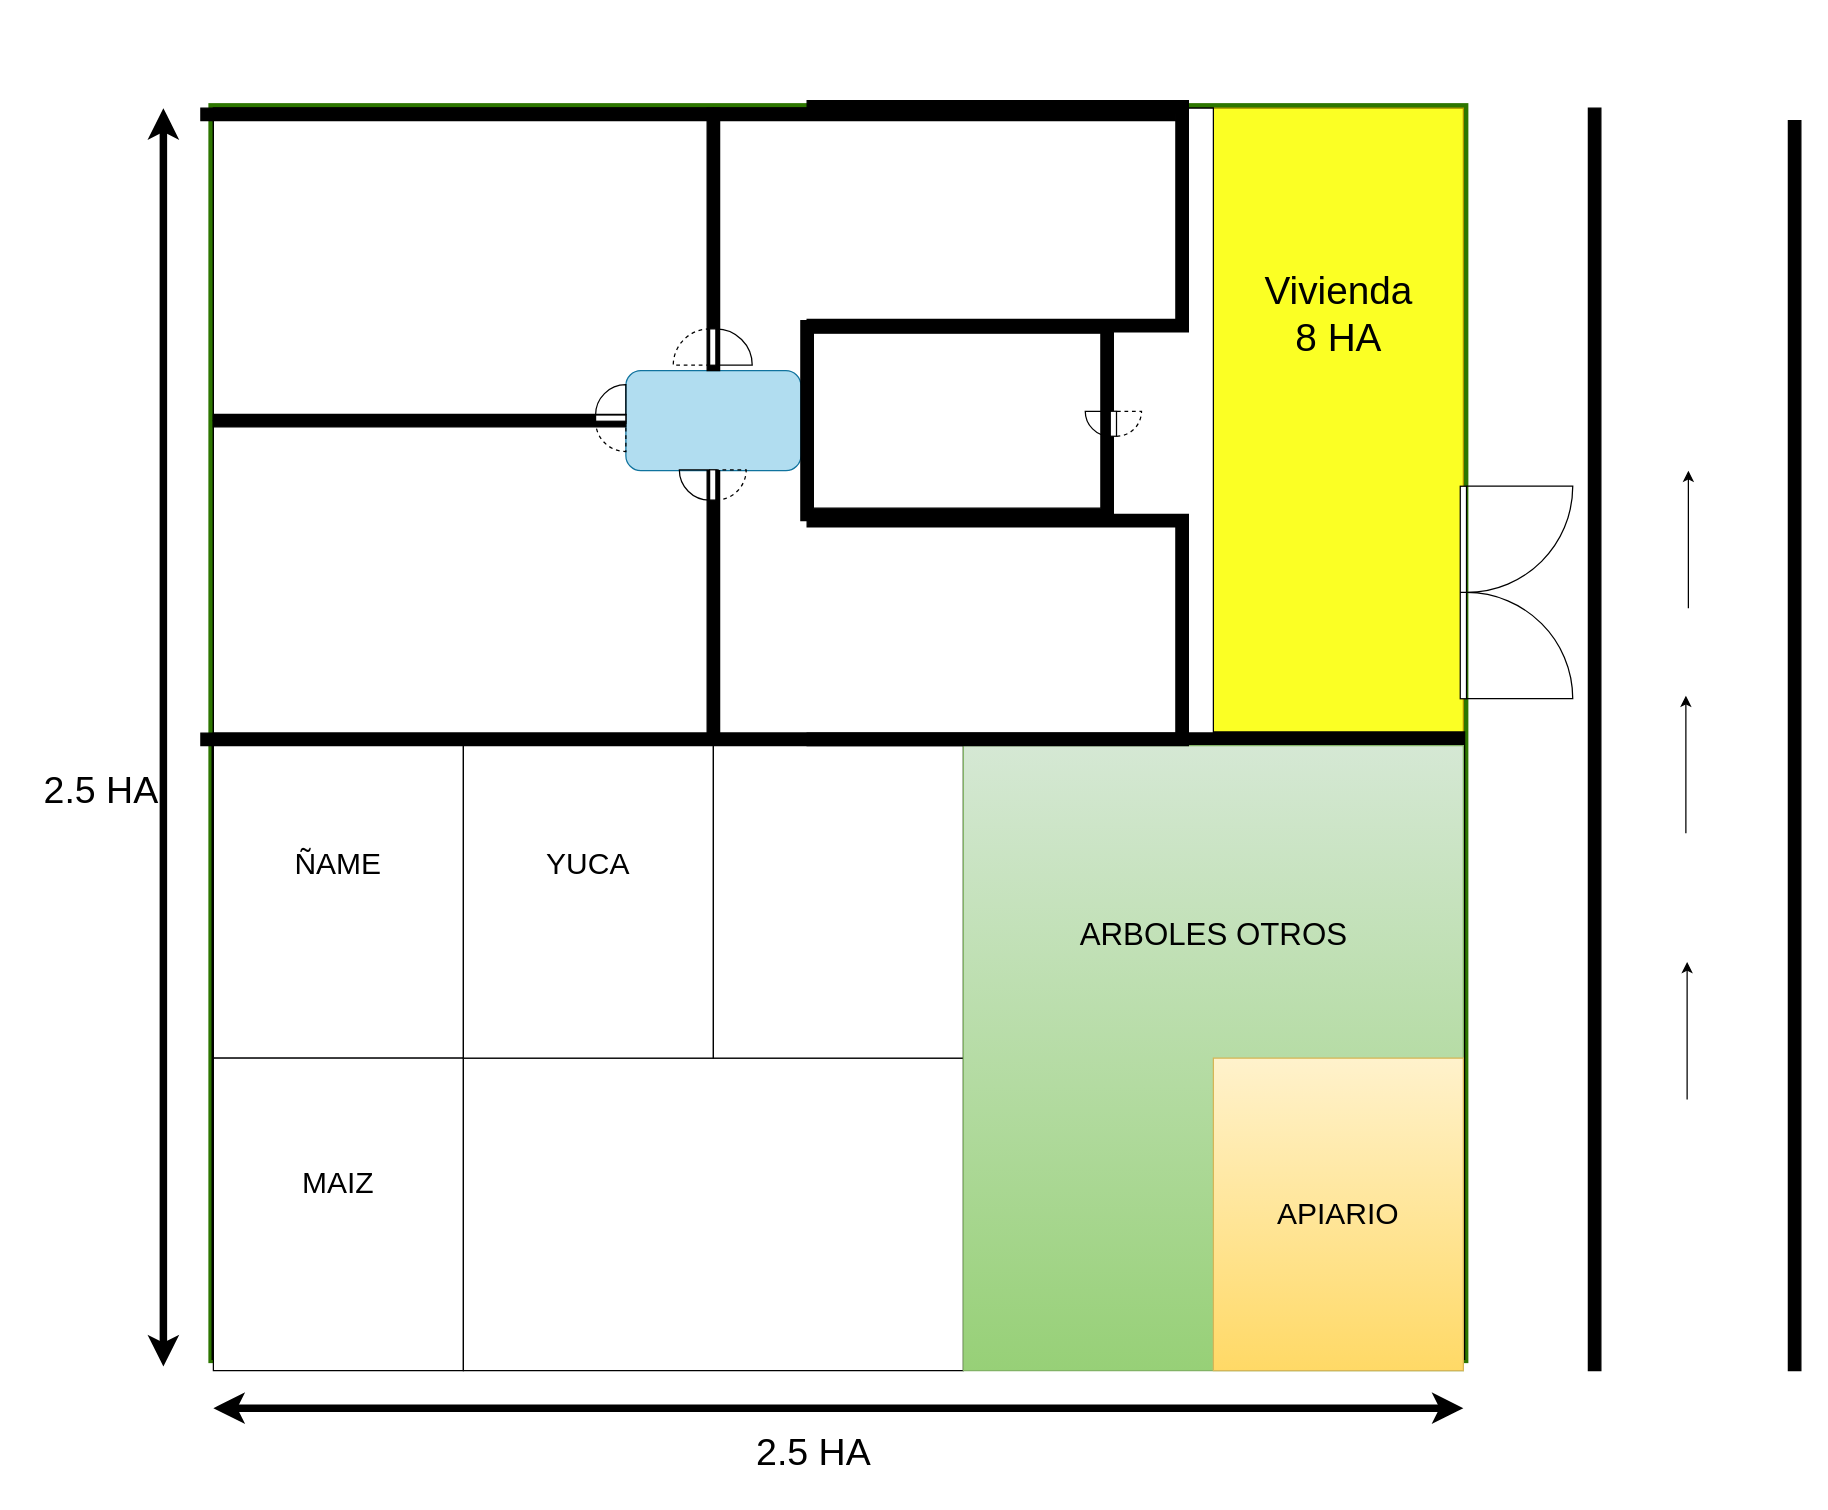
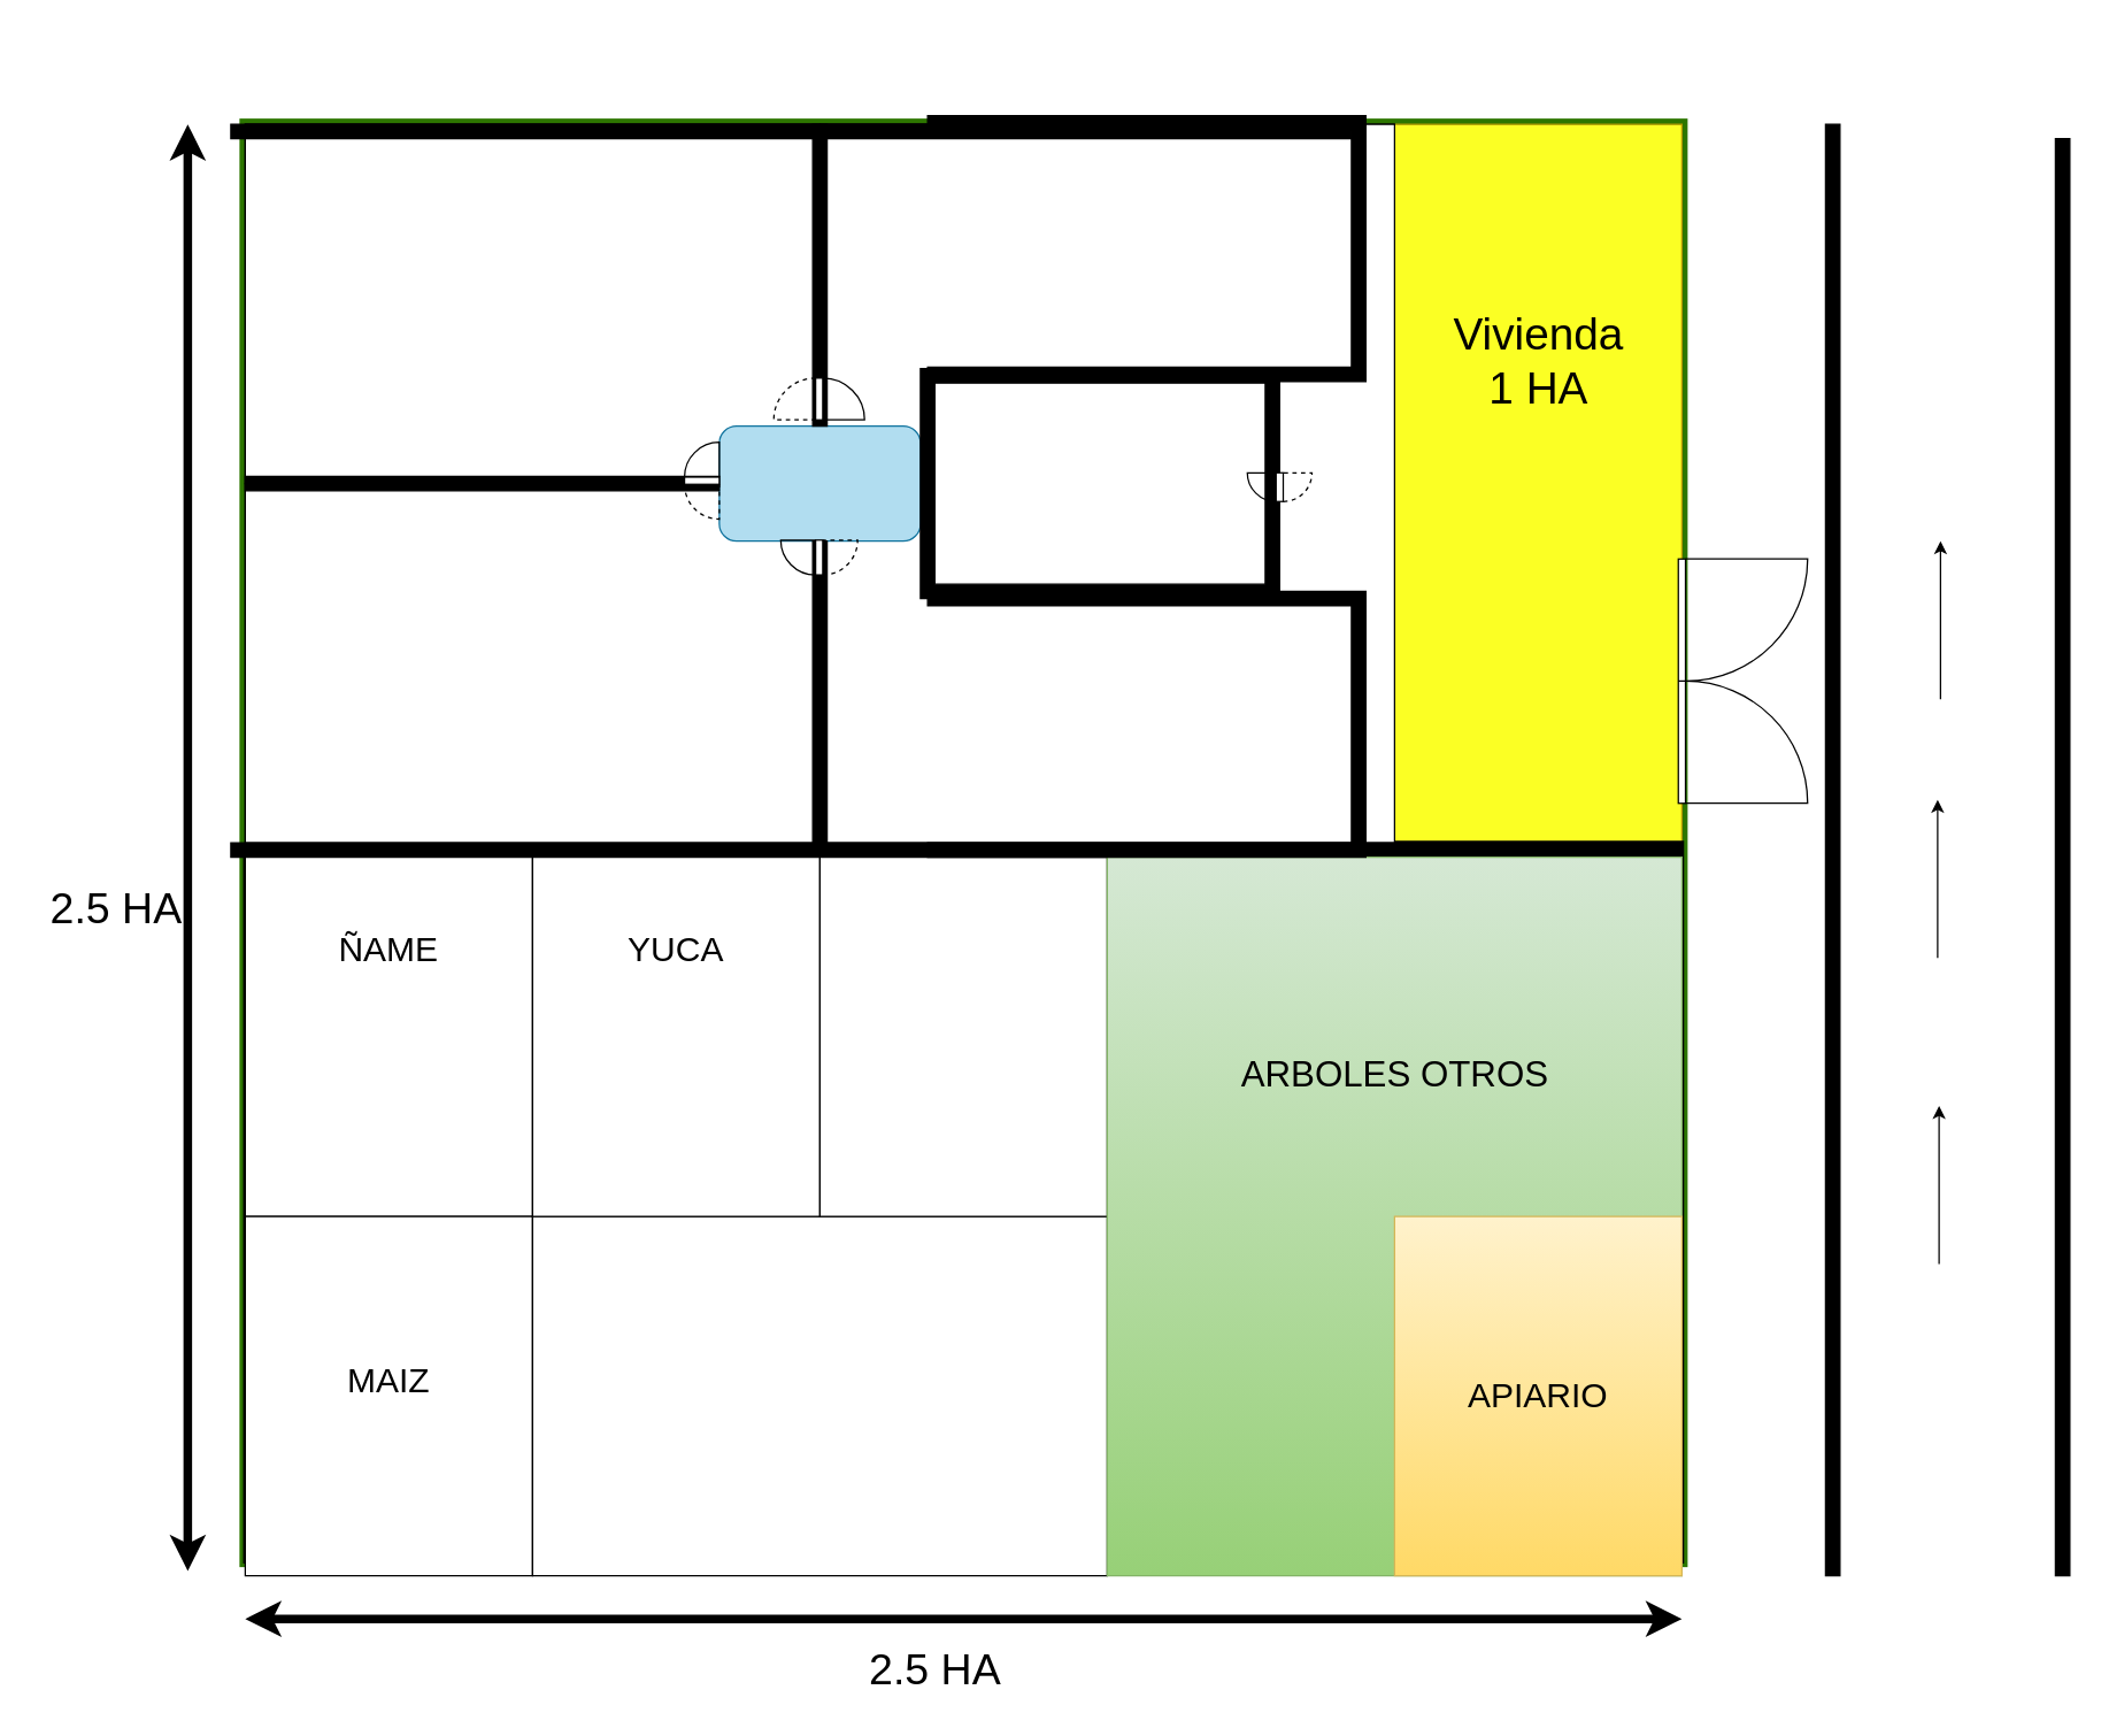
- <mxCell id="9" value="&lt;font style=&quot;font-size: 31px;&quot;&gt;Vivienda&lt;/font&gt;&lt;div&gt;&lt;font style=&quot;font-size: 31px;&quot;&gt;8 HA&lt;/font&gt;&lt;/div&gt;" style="text;html=1;align=center;verticalAlign=middle;resizable=0;points=[];autosize=1;strokeColor=none;fillColor=none;" vertex="1" parent="1"><mxGeometry x="1000" y="206" width="140" height="90" as="geometry" /></mxCell>
+ <mxCell id="9" value="&lt;font style=&quot;font-size: 31px;&quot;&gt;Vivienda&lt;/font&gt;&lt;div&gt;&lt;font style=&quot;font-size: 31px;&quot;&gt;1 HA&lt;/font&gt;&lt;/div&gt;" style="text;html=1;align=center;verticalAlign=middle;resizable=0;points=[];autosize=1;strokeColor=none;fillColor=none;" vertex="1" parent="1"><mxGeometry x="1000" y="206" width="140" height="90" as="geometry" /></mxCell>
- <mxCell id="30" value="&lt;font style=&quot;font-size: 24px;&quot;&gt;ÑAME&lt;/font&gt;" style="text;html=1;align=center;verticalAlign=middle;whiteSpace=wrap;rounded=0;" vertex="1" parent="1"><mxGeometry x="240" y="676" width="60" height="30" as="geometry" /></mxCell>
+ <mxCell id="30" value="&lt;font style=&quot;font-size: 24px;&quot;&gt;ÑAME&lt;/font&gt;" style="text;html=1;align=center;verticalAlign=middle;whiteSpace=wrap;rounded=0;" vertex="1" parent="1"><mxGeometry x="240" y="646" width="60" height="30" as="geometry" /></mxCell>
- <mxCell id="29" value="&lt;span style=&quot;font-size: 24px;&quot;&gt;YUCA&lt;/span&gt;" style="text;html=1;align=center;verticalAlign=middle;whiteSpace=wrap;rounded=0;" vertex="1" parent="1"><mxGeometry x="440" y="676" width="60" height="30" as="geometry" /></mxCell>
+ <mxCell id="29" value="&lt;span style=&quot;font-size: 24px;&quot;&gt;YUCA&lt;/span&gt;" style="text;html=1;align=center;verticalAlign=middle;whiteSpace=wrap;rounded=0;" vertex="1" parent="1"><mxGeometry x="440" y="646" width="60" height="30" as="geometry" /></mxCell>
- <mxCell id="31" value="&lt;font style=&quot;font-size: 24px;&quot;&gt;MAIZ&lt;/font&gt;" style="text;html=1;align=center;verticalAlign=middle;whiteSpace=wrap;rounded=0;" vertex="1" parent="1"><mxGeometry x="240" y="931" width="60" height="30" as="geometry" /></mxCell>
+ <mxCell id="31" value="&lt;font style=&quot;font-size: 24px;&quot;&gt;MAIZ&lt;/font&gt;" style="text;html=1;align=center;verticalAlign=middle;whiteSpace=wrap;rounded=0;" vertex="1" parent="1"><mxGeometry x="240" y="946" width="60" height="30" as="geometry" /></mxCell>
